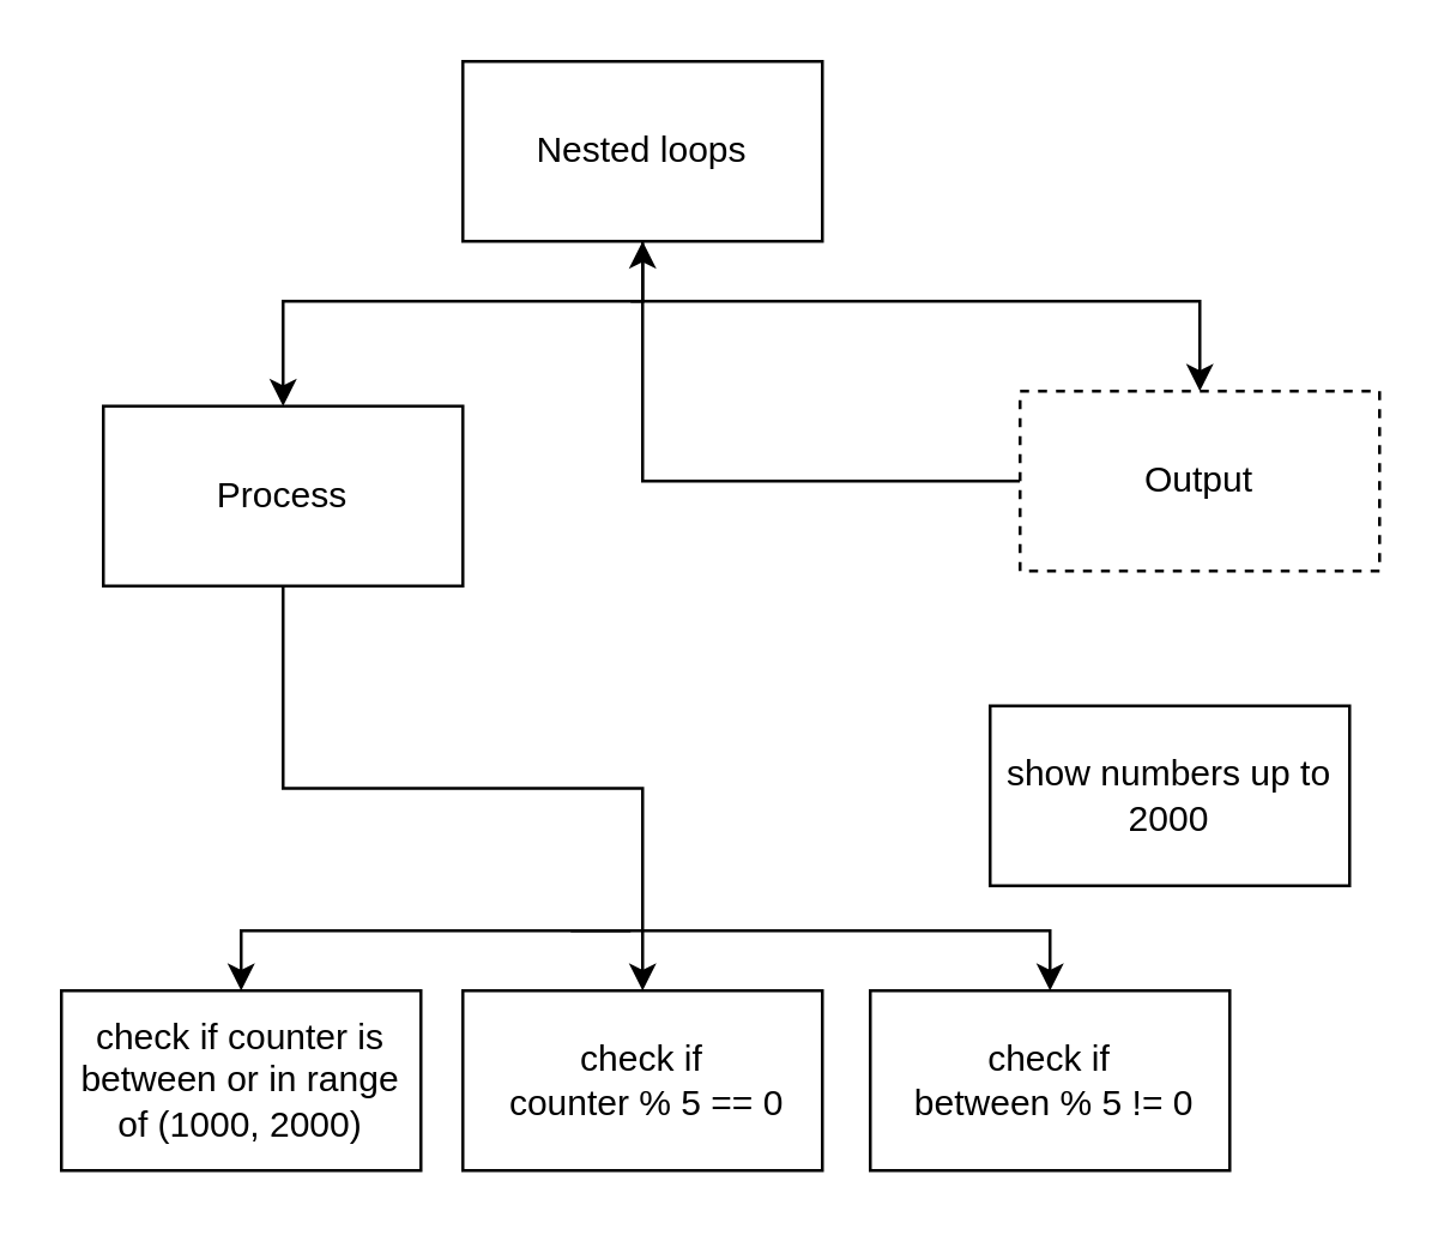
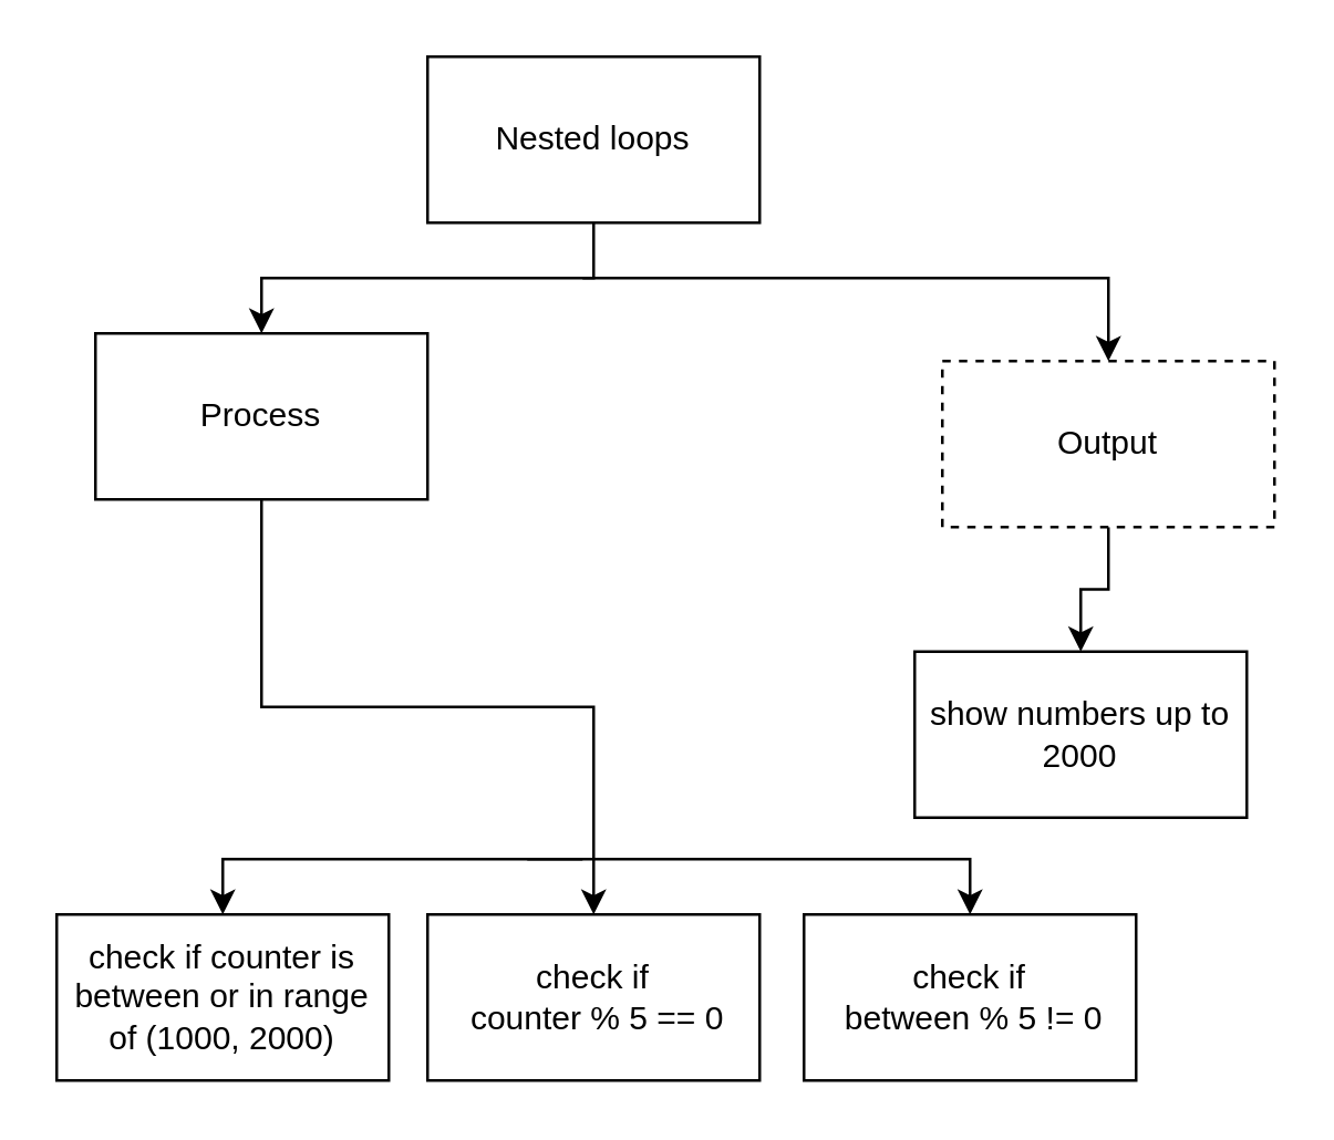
- <mxCell id="6" style="edgeStyle=orthogonalEdgeStyle;rounded=0;html=1;" parent="1" source="7" target="3" edge="1"><mxGeometry relative="1" as="geometry" /></mxCell>
+ <mxCell id="6" style="edgeStyle=orthogonalEdgeStyle;rounded=0;html=1;" parent="1" source="7" target="10" edge="1"><mxGeometry relative="1" as="geometry" /></mxCell>
- <mxCell id="5" value="Process" style="rounded=0;whiteSpace=wrap;html=1;" parent="1" vertex="1"><mxGeometry x="34" y="135" width="120" height="60" as="geometry" /></mxCell>
+ <mxCell id="5" value="Process" style="rounded=0;whiteSpace=wrap;html=1;" parent="1" vertex="1"><mxGeometry x="34" y="120" width="120" height="60" as="geometry" /></mxCell>
